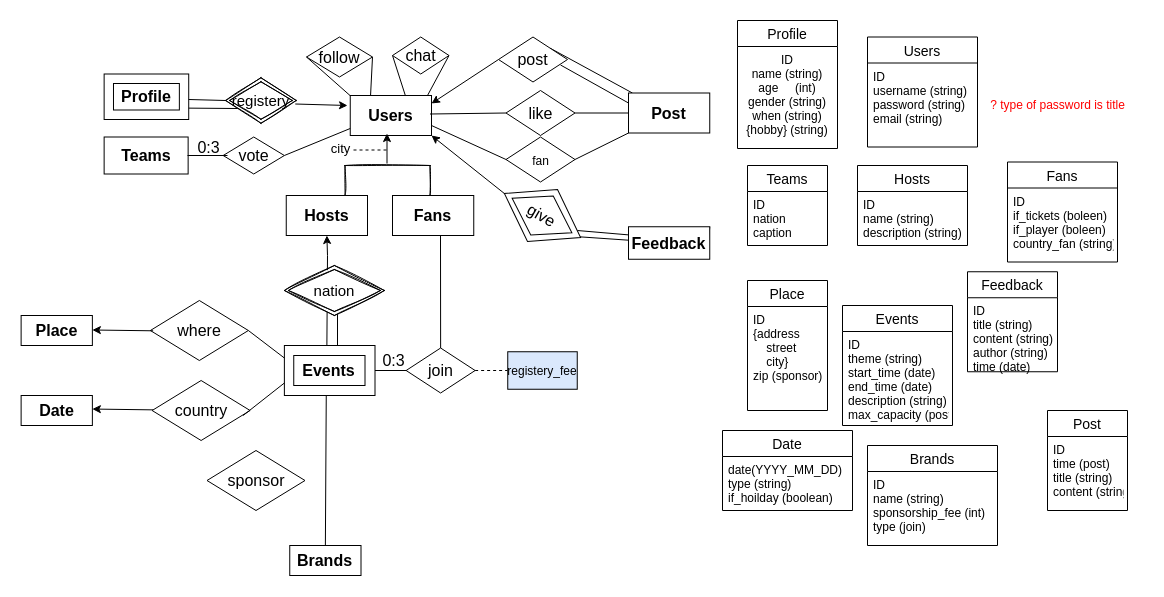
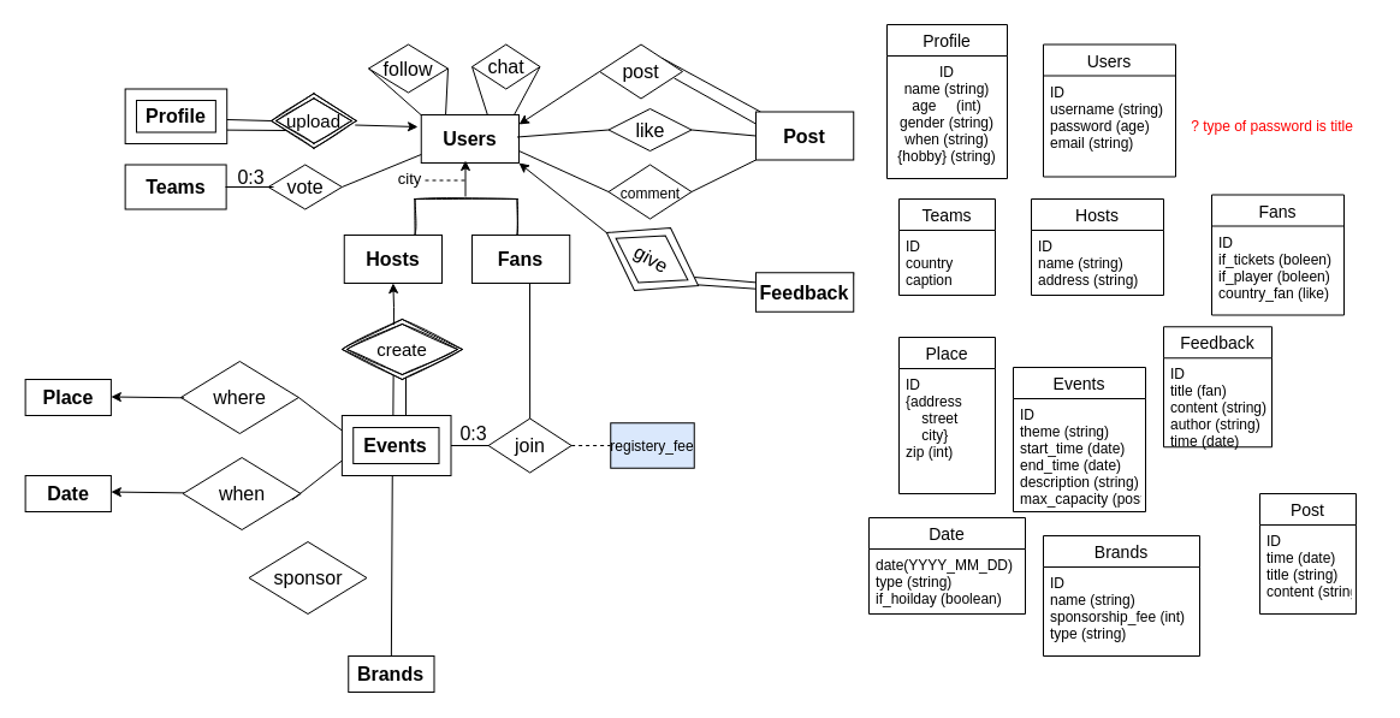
- <mxCell id="66" value="ID&#10;username (string)&#10;password (string)&#10;email (string)&#10;&#10;&#10;&#10;&#10;" style="text;strokeColor=none;fillColor=none;spacingLeft=4;spacingRight=4;overflow=hidden;rotatable=0;points=[[0,0.5],[1,0.5]];portConstraint=eastwest;fontSize=12;" vertex="1" parent="65"><mxGeometry y="26" width="110" height="84" as="geometry" /></mxCell>
+ <mxCell id="66" value="ID&#10;username (string)&#10;password (age)&#10;email (string)&#10;&#10;&#10;&#10;&#10;" style="text;strokeColor=none;fillColor=none;spacingLeft=4;spacingRight=4;overflow=hidden;rotatable=0;points=[[0,0.5],[1,0.5]];portConstraint=eastwest;fontSize=12;" vertex="1" parent="65"><mxGeometry y="26" width="110" height="84" as="geometry" /></mxCell>
- <mxCell id="37" value="registery" style="shape=rhombus;double=1;perimeter=rhombusPerimeter;whiteSpace=wrap;html=1;align=center;rounded=0;glass=0;sketch=1;fontSize=15;" vertex="1" parent="1"><mxGeometry x="225.13" y="77.25" width="70.62" height="45.5" as="geometry" /></mxCell>
+ <mxCell id="37" value="upload" style="shape=rhombus;double=1;perimeter=rhombusPerimeter;whiteSpace=wrap;html=1;align=center;rounded=0;glass=0;sketch=1;fontSize=15;" vertex="1" parent="1"><mxGeometry x="225.13" y="77.25" width="70.62" height="45.5" as="geometry" /></mxCell>
- <mxCell id="44" value="like" style="shape=rhombus;perimeter=rhombusPerimeter;whiteSpace=wrap;html=1;align=center;fontSize=16;" vertex="1" parent="1"><mxGeometry x="505.5" y="90" width="69" height="45" as="geometry" /></mxCell>
+ <mxCell id="44" value="like" style="shape=rhombus;perimeter=rhombusPerimeter;whiteSpace=wrap;html=1;align=center;fontSize=16;" vertex="1" parent="1"><mxGeometry x="505.5" y="90" width="69" height="35" as="geometry" /></mxCell>
- <mxCell id="45" value="&lt;font style=&quot;font-size: 12px;&quot;&gt;fan&lt;/font&gt;" style="shape=rhombus;perimeter=rhombusPerimeter;whiteSpace=wrap;html=1;align=center;fontSize=16;" vertex="1" parent="1"><mxGeometry x="505.5" y="136.5" width="69" height="45" as="geometry" /></mxCell>
+ <mxCell id="45" value="&lt;font style=&quot;font-size: 12px;&quot;&gt;comment&lt;/font&gt;" style="shape=rhombus;perimeter=rhombusPerimeter;whiteSpace=wrap;html=1;align=center;fontSize=16;" vertex="1" parent="1"><mxGeometry x="505.5" y="136.5" width="69" height="45" as="geometry" /></mxCell>
- <mxCell id="68" value="ID&#10;if_tickets (boleen)&#10;if_player (boleen)&#10;country_fan (string)&#10;&#10;" style="text;strokeColor=none;fillColor=none;spacingLeft=4;spacingRight=4;overflow=hidden;rotatable=0;points=[[0,0.5],[1,0.5]];portConstraint=eastwest;fontSize=12;" vertex="1" parent="67"><mxGeometry y="26" width="110" height="74" as="geometry" /></mxCell>
+ <mxCell id="68" value="ID&#10;if_tickets (boleen)&#10;if_player (boleen)&#10;country_fan (like)&#10;&#10;" style="text;strokeColor=none;fillColor=none;spacingLeft=4;spacingRight=4;overflow=hidden;rotatable=0;points=[[0,0.5],[1,0.5]];portConstraint=eastwest;fontSize=12;" vertex="1" parent="67"><mxGeometry y="26" width="110" height="74" as="geometry" /></mxCell>
- <mxCell id="78" value="ID&#10;nation&#10;caption&#10;" style="text;strokeColor=none;fillColor=none;spacingLeft=4;spacingRight=4;overflow=hidden;rotatable=0;points=[[0,0.5],[1,0.5]];portConstraint=eastwest;fontSize=12;" vertex="1" parent="77"><mxGeometry y="26" width="80" height="54" as="geometry" /></mxCell>
+ <mxCell id="78" value="ID&#10;country&#10;caption&#10;" style="text;strokeColor=none;fillColor=none;spacingLeft=4;spacingRight=4;overflow=hidden;rotatable=0;points=[[0,0.5],[1,0.5]];portConstraint=eastwest;fontSize=12;" vertex="1" parent="77"><mxGeometry y="26" width="80" height="54" as="geometry" /></mxCell>
- <mxCell id="70" value="ID&#10;name (string)&#10;description (string)&#10; &#10;" style="text;strokeColor=none;fillColor=none;spacingLeft=4;spacingRight=4;overflow=hidden;rotatable=0;points=[[0,0.5],[1,0.5]];portConstraint=eastwest;fontSize=12;" vertex="1" parent="69"><mxGeometry y="26" width="110" height="54" as="geometry" /></mxCell>
+ <mxCell id="70" value="ID&#10;name (string)&#10;address (string)&#10; &#10;" style="text;strokeColor=none;fillColor=none;spacingLeft=4;spacingRight=4;overflow=hidden;rotatable=0;points=[[0,0.5],[1,0.5]];portConstraint=eastwest;fontSize=12;" vertex="1" parent="69"><mxGeometry y="26" width="110" height="54" as="geometry" /></mxCell>
- <mxCell id="27" value="nation" style="shape=rhombus;double=1;perimeter=rhombusPerimeter;whiteSpace=wrap;html=1;align=center;rounded=0;glass=0;sketch=1;fontSize=15;" vertex="1" parent="1"><mxGeometry x="283.88" y="265" width="100" height="50" as="geometry" /></mxCell>
+ <mxCell id="27" value="create" style="shape=rhombus;double=1;perimeter=rhombusPerimeter;whiteSpace=wrap;html=1;align=center;rounded=0;glass=0;sketch=1;fontSize=15;" vertex="1" parent="1"><mxGeometry x="283.88" y="265" width="100" height="50" as="geometry" /></mxCell>
- <mxCell id="82" value="ID&#10;title (string)&#10;content (string)&#10;author (string)&#10;time (date)" style="text;strokeColor=none;fillColor=none;spacingLeft=4;spacingRight=4;overflow=hidden;rotatable=0;points=[[0,0.5],[1,0.5]];portConstraint=eastwest;fontSize=12;" vertex="1" parent="81"><mxGeometry y="26" width="90" height="74" as="geometry" /></mxCell>
+ <mxCell id="82" value="ID&#10;title (fan)&#10;content (string)&#10;author (string)&#10;time (date)" style="text;strokeColor=none;fillColor=none;spacingLeft=4;spacingRight=4;overflow=hidden;rotatable=0;points=[[0,0.5],[1,0.5]];portConstraint=eastwest;fontSize=12;" vertex="1" parent="81"><mxGeometry y="26" width="90" height="74" as="geometry" /></mxCell>
- <mxCell id="86" value="ID&#10;{address&#10;    street&#10;    city}&#10;zip (sponsor)&#10;" style="text;strokeColor=none;fillColor=none;spacingLeft=4;spacingRight=4;overflow=hidden;rotatable=0;points=[[0,0.5],[1,0.5]];portConstraint=eastwest;fontSize=12;" vertex="1" parent="85"><mxGeometry y="26" width="80" height="104" as="geometry" /></mxCell>
+ <mxCell id="86" value="ID&#10;{address&#10;    street&#10;    city}&#10;zip (int)&#10;" style="text;strokeColor=none;fillColor=none;spacingLeft=4;spacingRight=4;overflow=hidden;rotatable=0;points=[[0,0.5],[1,0.5]];portConstraint=eastwest;fontSize=12;" vertex="1" parent="85"><mxGeometry y="26" width="80" height="104" as="geometry" /></mxCell>
- <mxCell id="30" value="country" style="shape=rhombus;perimeter=rhombusPerimeter;whiteSpace=wrap;html=1;align=center;fontSize=16;" vertex="1" parent="1"><mxGeometry x="151.62" y="380" width="98" height="60" as="geometry" /></mxCell>
+ <mxCell id="30" value="when" style="shape=rhombus;perimeter=rhombusPerimeter;whiteSpace=wrap;html=1;align=center;fontSize=16;" vertex="1" parent="1"><mxGeometry x="151.62" y="380" width="98" height="60" as="geometry" /></mxCell>
- <mxCell id="76" value="ID&#10;time (post)&#10;title (string)&#10;content (string)&#10;&#10;" style="text;strokeColor=none;fillColor=none;spacingLeft=4;spacingRight=4;overflow=hidden;rotatable=0;points=[[0,0.5],[1,0.5]];portConstraint=eastwest;fontSize=12;" vertex="1" parent="75"><mxGeometry y="26" width="80" height="74" as="geometry" /></mxCell>
+ <mxCell id="76" value="ID&#10;time (date)&#10;title (string)&#10;content (string)&#10;&#10;" style="text;strokeColor=none;fillColor=none;spacingLeft=4;spacingRight=4;overflow=hidden;rotatable=0;points=[[0,0.5],[1,0.5]];portConstraint=eastwest;fontSize=12;" vertex="1" parent="75"><mxGeometry y="26" width="80" height="74" as="geometry" /></mxCell>
- <mxCell id="74" value="ID&#10;name (string)&#10;sponsorship_fee (int)&#10;type (join)&#10;&#10;" style="text;strokeColor=none;fillColor=none;spacingLeft=4;spacingRight=4;overflow=hidden;rotatable=0;points=[[0,0.5],[1,0.5]];portConstraint=eastwest;fontSize=12;" vertex="1" parent="73"><mxGeometry y="26" width="130" height="74" as="geometry" /></mxCell>
+ <mxCell id="74" value="ID&#10;name (string)&#10;sponsorship_fee (int)&#10;type (string)&#10;&#10;" style="text;strokeColor=none;fillColor=none;spacingLeft=4;spacingRight=4;overflow=hidden;rotatable=0;points=[[0,0.5],[1,0.5]];portConstraint=eastwest;fontSize=12;" vertex="1" parent="73"><mxGeometry y="26" width="130" height="74" as="geometry" /></mxCell>
